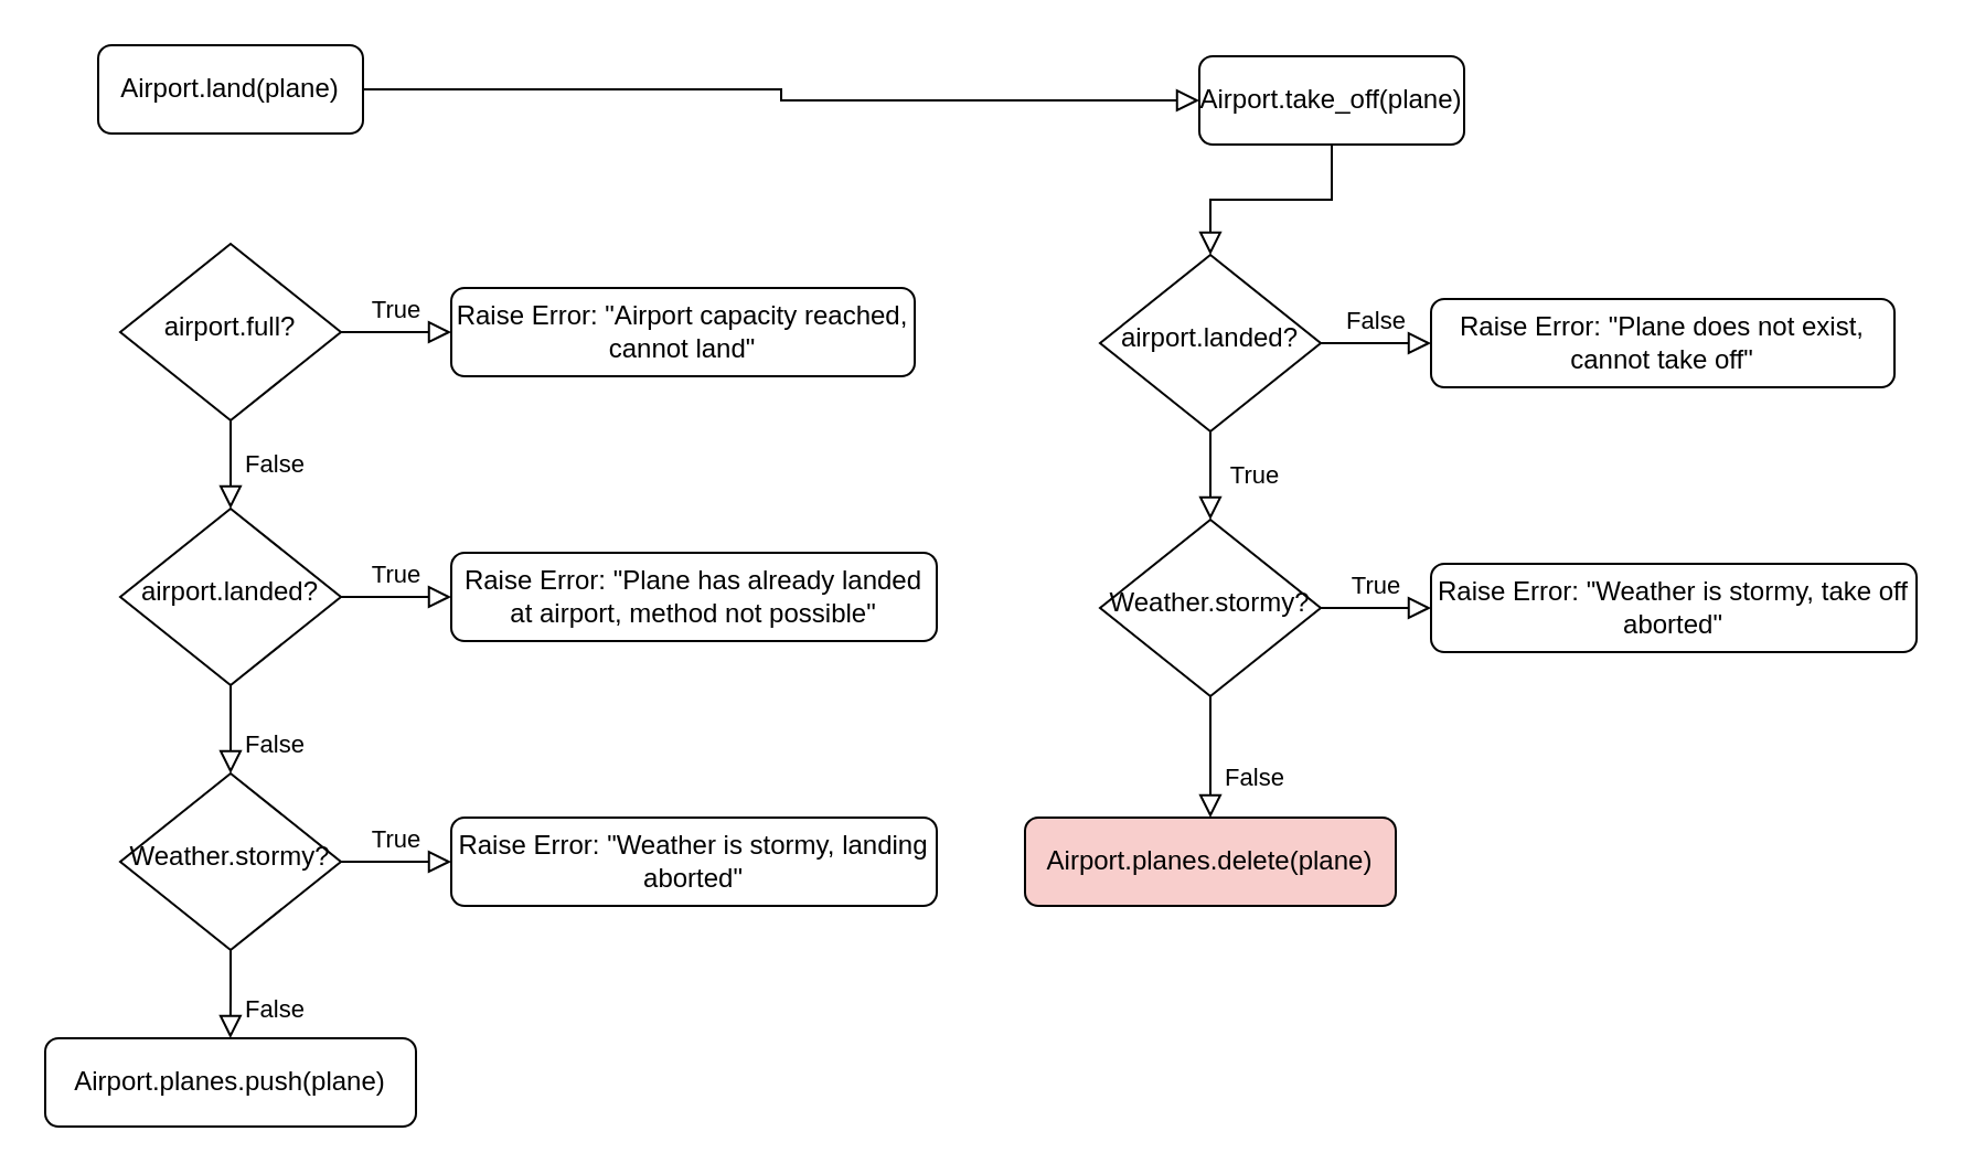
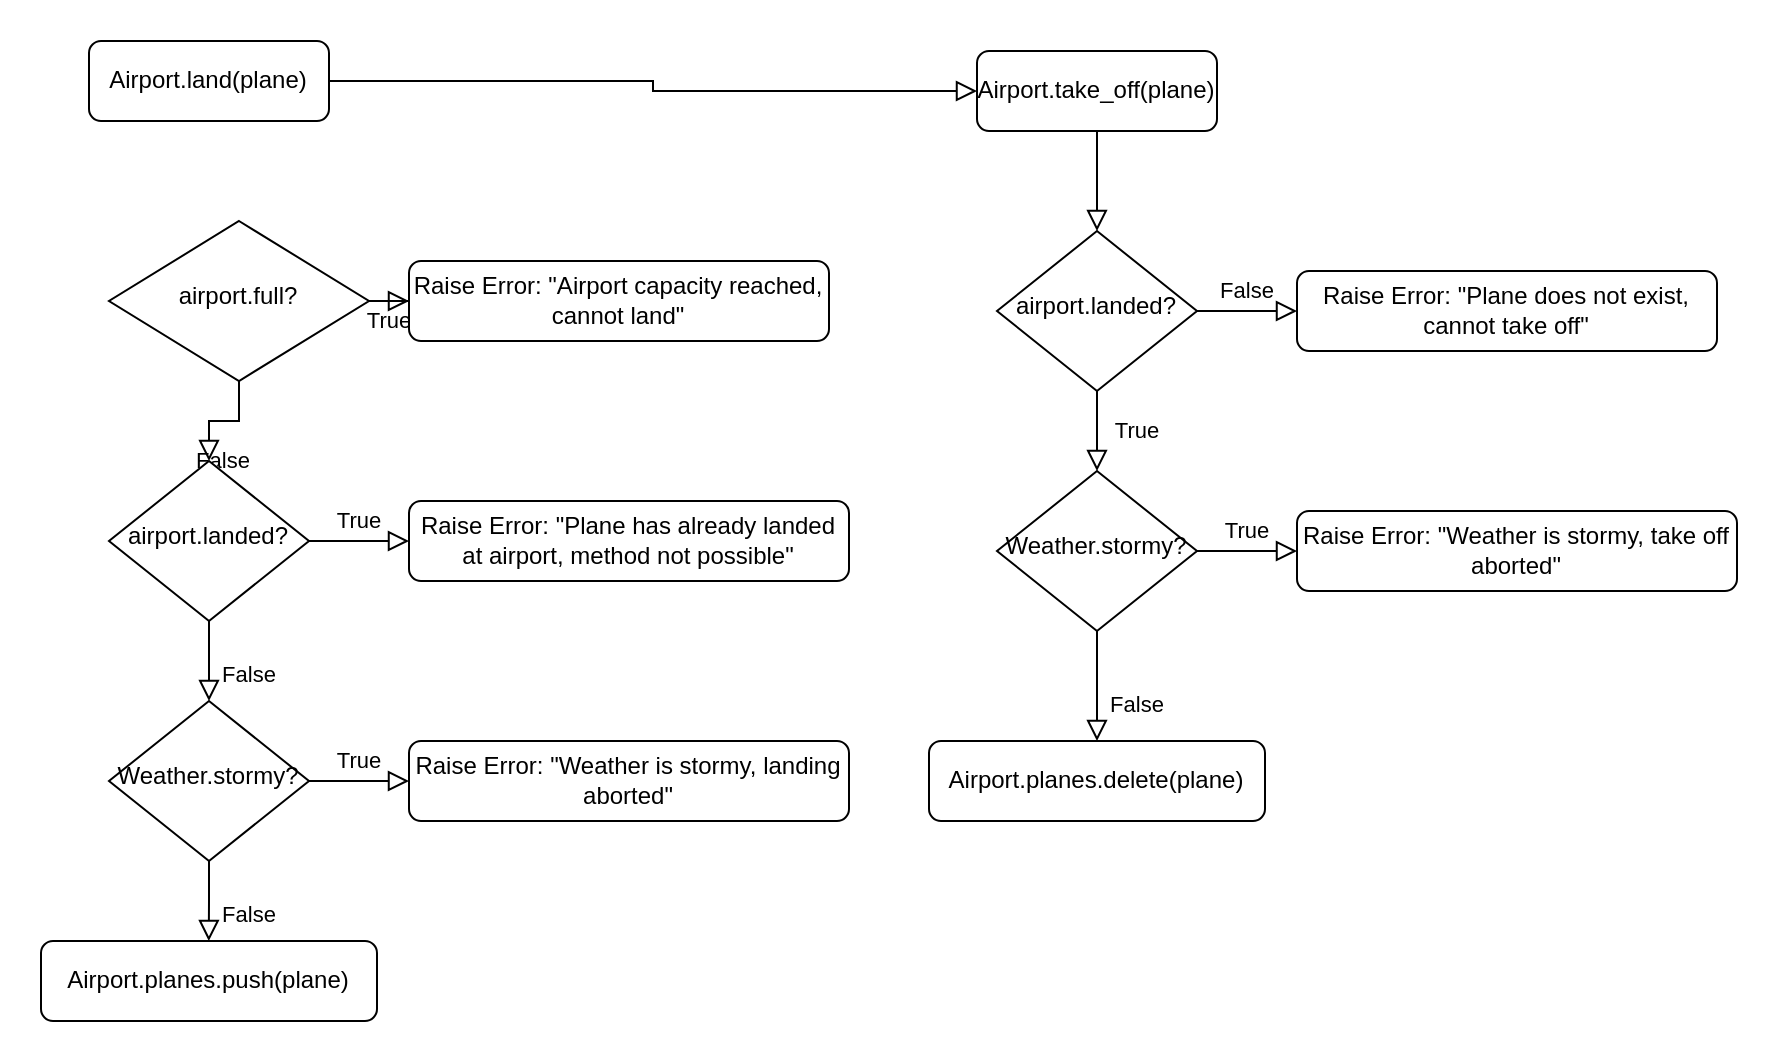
- <mxCell id="18" value="Airport.take_off(plane)" style="rounded=1;whiteSpace=wrap;html=1;fontSize=12;glass=0;strokeWidth=1;shadow=0;" vertex="1" parent="1"><mxGeometry x="543" y="25" width="120" height="40" as="geometry" /></mxCell>
+ <mxCell id="18" value="Airport.take_off(plane)" style="rounded=1;whiteSpace=wrap;html=1;fontSize=12;glass=0;strokeWidth=1;shadow=0;" vertex="1" parent="1"><mxGeometry x="488" y="25" width="120" height="40" as="geometry" /></mxCell>
- <mxCell id="6" value="airport.full?" style="rhombus;whiteSpace=wrap;html=1;shadow=0;fontFamily=Helvetica;fontSize=12;align=center;strokeWidth=1;spacing=6;spacingTop=-4;" parent="1" vertex="1"><mxGeometry x="54" y="110" width="100" height="80" as="geometry" /></mxCell>
+ <mxCell id="6" value="airport.full?" style="rhombus;whiteSpace=wrap;html=1;shadow=0;fontFamily=Helvetica;fontSize=12;align=center;strokeWidth=1;spacing=6;spacingTop=-4;" parent="1" vertex="1"><mxGeometry x="54" y="110" width="130" height="80" as="geometry" /></mxCell>
- <mxCell id="26" value="Airport.planes.delete(plane)" style="rounded=1;whiteSpace=wrap;html=1;fontSize=12;glass=0;strokeWidth=1;shadow=0;fillColor=#f8cecc;" vertex="1" parent="1"><mxGeometry x="464" y="370" width="168" height="40" as="geometry" /></mxCell>
+ <mxCell id="26" value="Airport.planes.delete(plane)" style="rounded=1;whiteSpace=wrap;html=1;fontSize=12;glass=0;strokeWidth=1;shadow=0;" vertex="1" parent="1"><mxGeometry x="464" y="370" width="168" height="40" as="geometry" /></mxCell>
